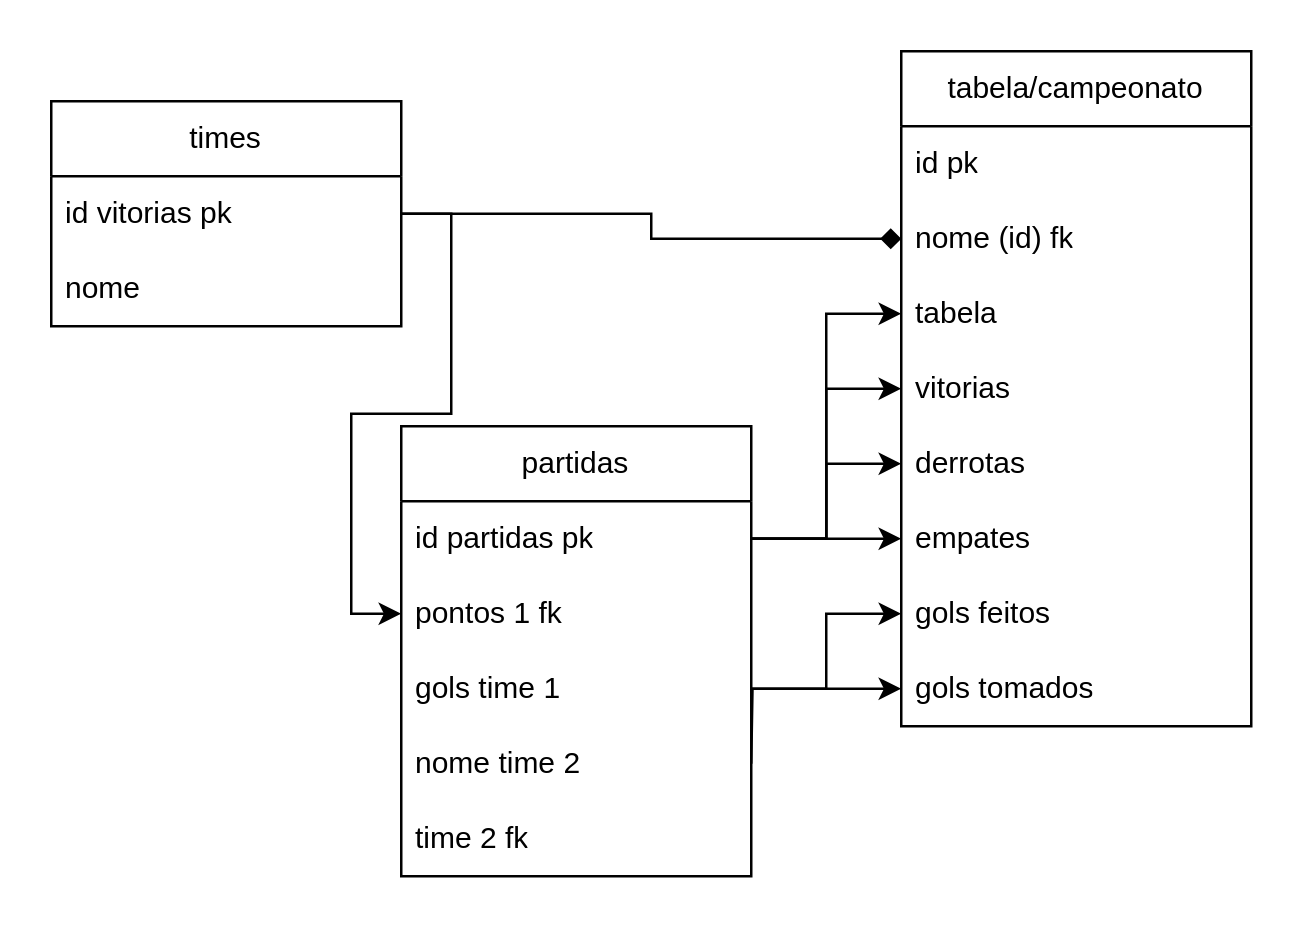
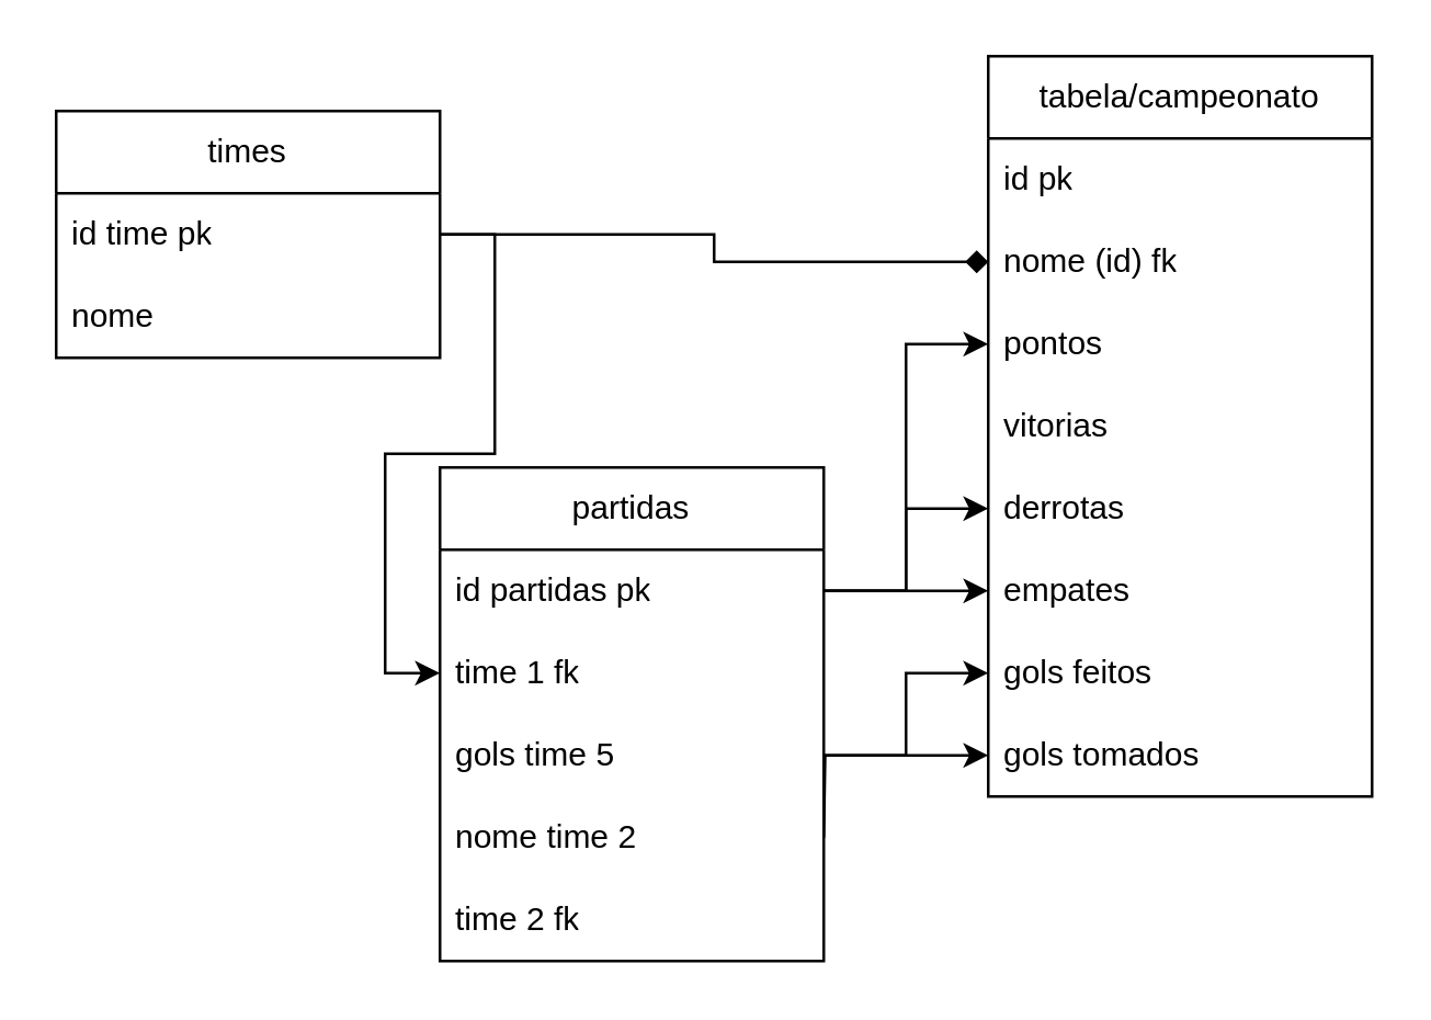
- <mxCell id="3" value="id vitorias pk" style="text;strokeColor=none;fillColor=none;align=left;verticalAlign=middle;spacingLeft=4;spacingRight=4;overflow=hidden;points=[[0,0.5],[1,0.5]];portConstraint=eastwest;rotatable=0;whiteSpace=wrap;html=1;" parent="2" vertex="1"><mxGeometry y="30" width="140" height="30" as="geometry" /></mxCell>
+ <mxCell id="3" value="id time pk" style="text;strokeColor=none;fillColor=none;align=left;verticalAlign=middle;spacingLeft=4;spacingRight=4;overflow=hidden;points=[[0,0.5],[1,0.5]];portConstraint=eastwest;rotatable=0;whiteSpace=wrap;html=1;" parent="2" vertex="1"><mxGeometry y="30" width="140" height="30" as="geometry" /></mxCell>
- <mxCell id="14" value="tabela" style="text;strokeColor=none;fillColor=none;align=left;verticalAlign=middle;spacingLeft=4;spacingRight=4;overflow=hidden;points=[[0,0.5],[1,0.5]];portConstraint=eastwest;rotatable=0;whiteSpace=wrap;html=1;" parent="11" vertex="1"><mxGeometry y="90" width="140" height="30" as="geometry" /></mxCell>
+ <mxCell id="14" value="pontos" style="text;strokeColor=none;fillColor=none;align=left;verticalAlign=middle;spacingLeft=4;spacingRight=4;overflow=hidden;points=[[0,0.5],[1,0.5]];portConstraint=eastwest;rotatable=0;whiteSpace=wrap;html=1;" parent="11" vertex="1"><mxGeometry y="90" width="140" height="30" as="geometry" /></mxCell>
- <mxCell id="24" style="edgeStyle=orthogonalEdgeStyle;rounded=0;orthogonalLoop=1;jettySize=auto;html=1;exitX=1;exitY=0.5;exitDx=0;exitDy=0;entryX=0;entryY=0.5;entryDx=0;entryDy=0;" parent="1" source="6" target="15" edge="1"><mxGeometry relative="1" as="geometry" /></mxCell>
- <mxCell id="7" value="pontos 1 fk" style="text;strokeColor=none;fillColor=none;align=left;verticalAlign=middle;spacingLeft=4;spacingRight=4;overflow=hidden;points=[[0,0.5],[1,0.5]];portConstraint=eastwest;rotatable=0;whiteSpace=wrap;html=1;" parent="5" vertex="1"><mxGeometry y="60" width="140" height="30" as="geometry" /></mxCell>
+ <mxCell id="7" value="time 1 fk" style="text;strokeColor=none;fillColor=none;align=left;verticalAlign=middle;spacingLeft=4;spacingRight=4;overflow=hidden;points=[[0,0.5],[1,0.5]];portConstraint=eastwest;rotatable=0;whiteSpace=wrap;html=1;" parent="5" vertex="1"><mxGeometry y="60" width="140" height="30" as="geometry" /></mxCell>
- <mxCell id="8" value="gols time 1" style="text;strokeColor=none;fillColor=none;align=left;verticalAlign=middle;spacingLeft=4;spacingRight=4;overflow=hidden;points=[[0,0.5],[1,0.5]];portConstraint=eastwest;rotatable=0;whiteSpace=wrap;html=1;" parent="5" vertex="1"><mxGeometry y="90" width="140" height="30" as="geometry" /></mxCell>
+ <mxCell id="8" value="gols time 5" style="text;strokeColor=none;fillColor=none;align=left;verticalAlign=middle;spacingLeft=4;spacingRight=4;overflow=hidden;points=[[0,0.5],[1,0.5]];portConstraint=eastwest;rotatable=0;whiteSpace=wrap;html=1;" parent="5" vertex="1"><mxGeometry y="90" width="140" height="30" as="geometry" /></mxCell>
